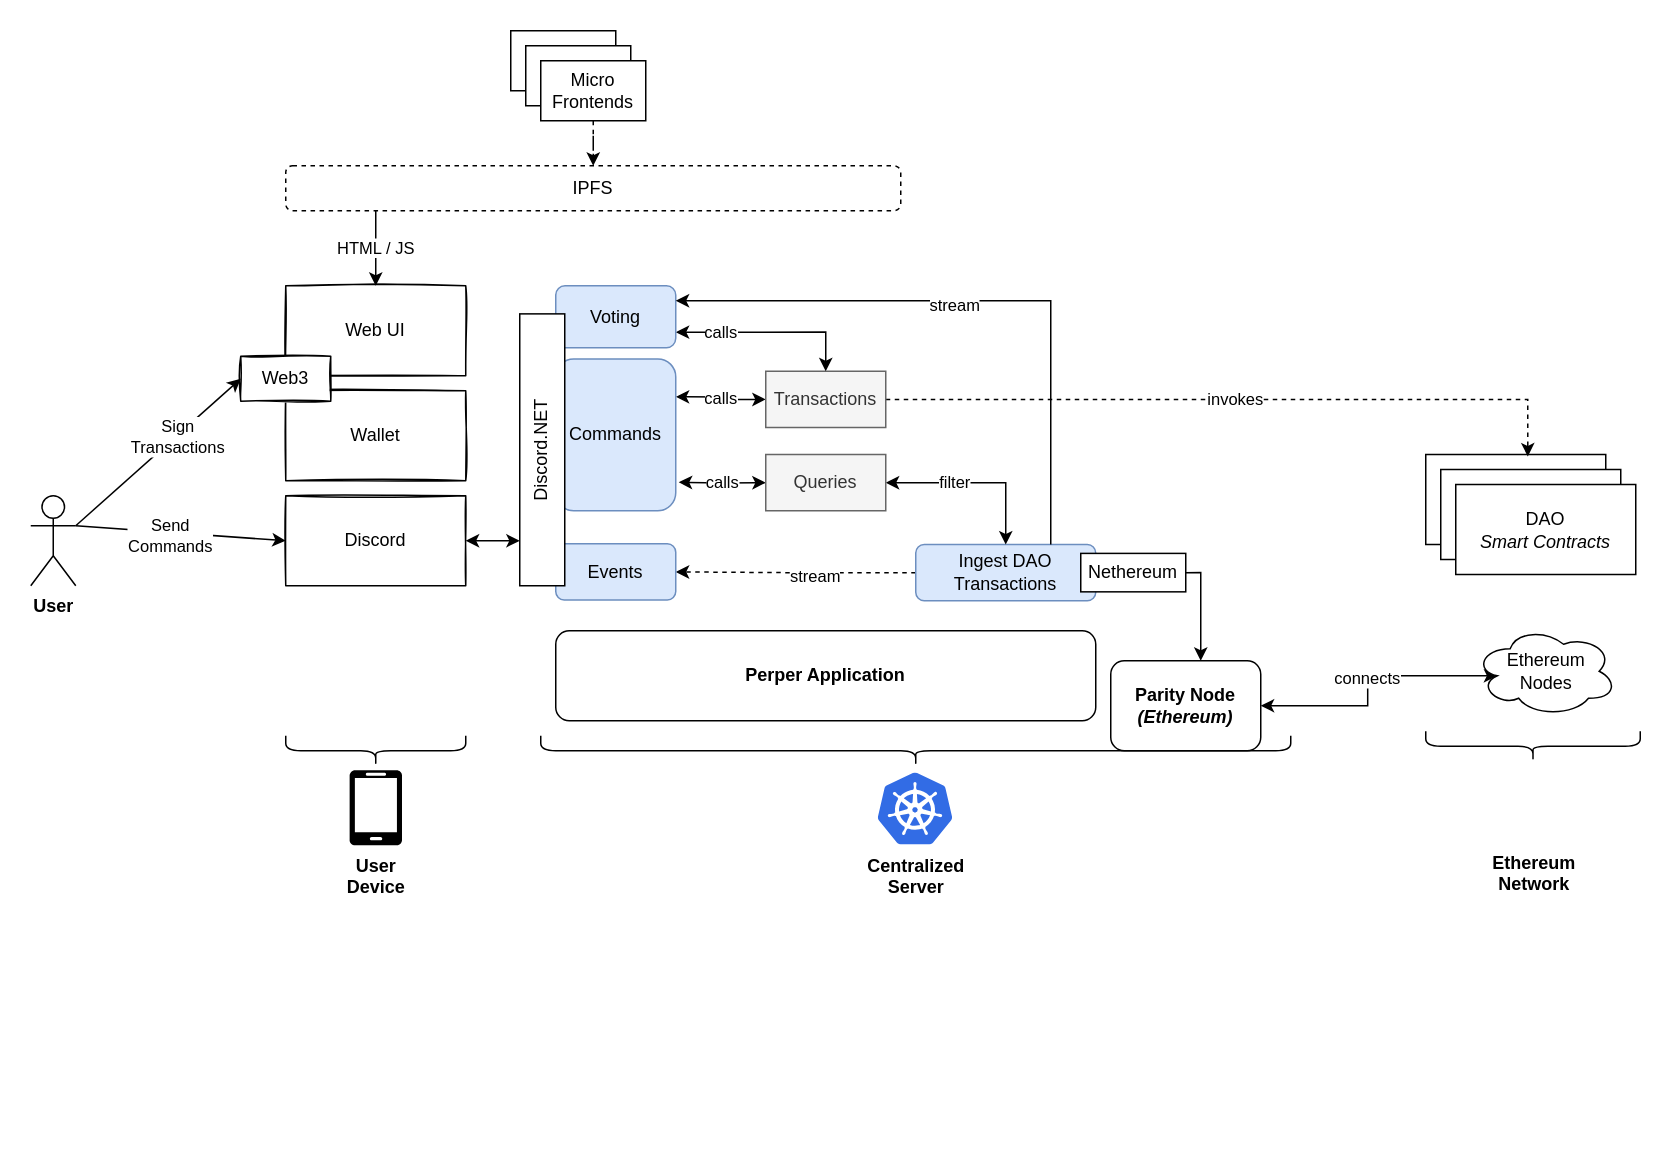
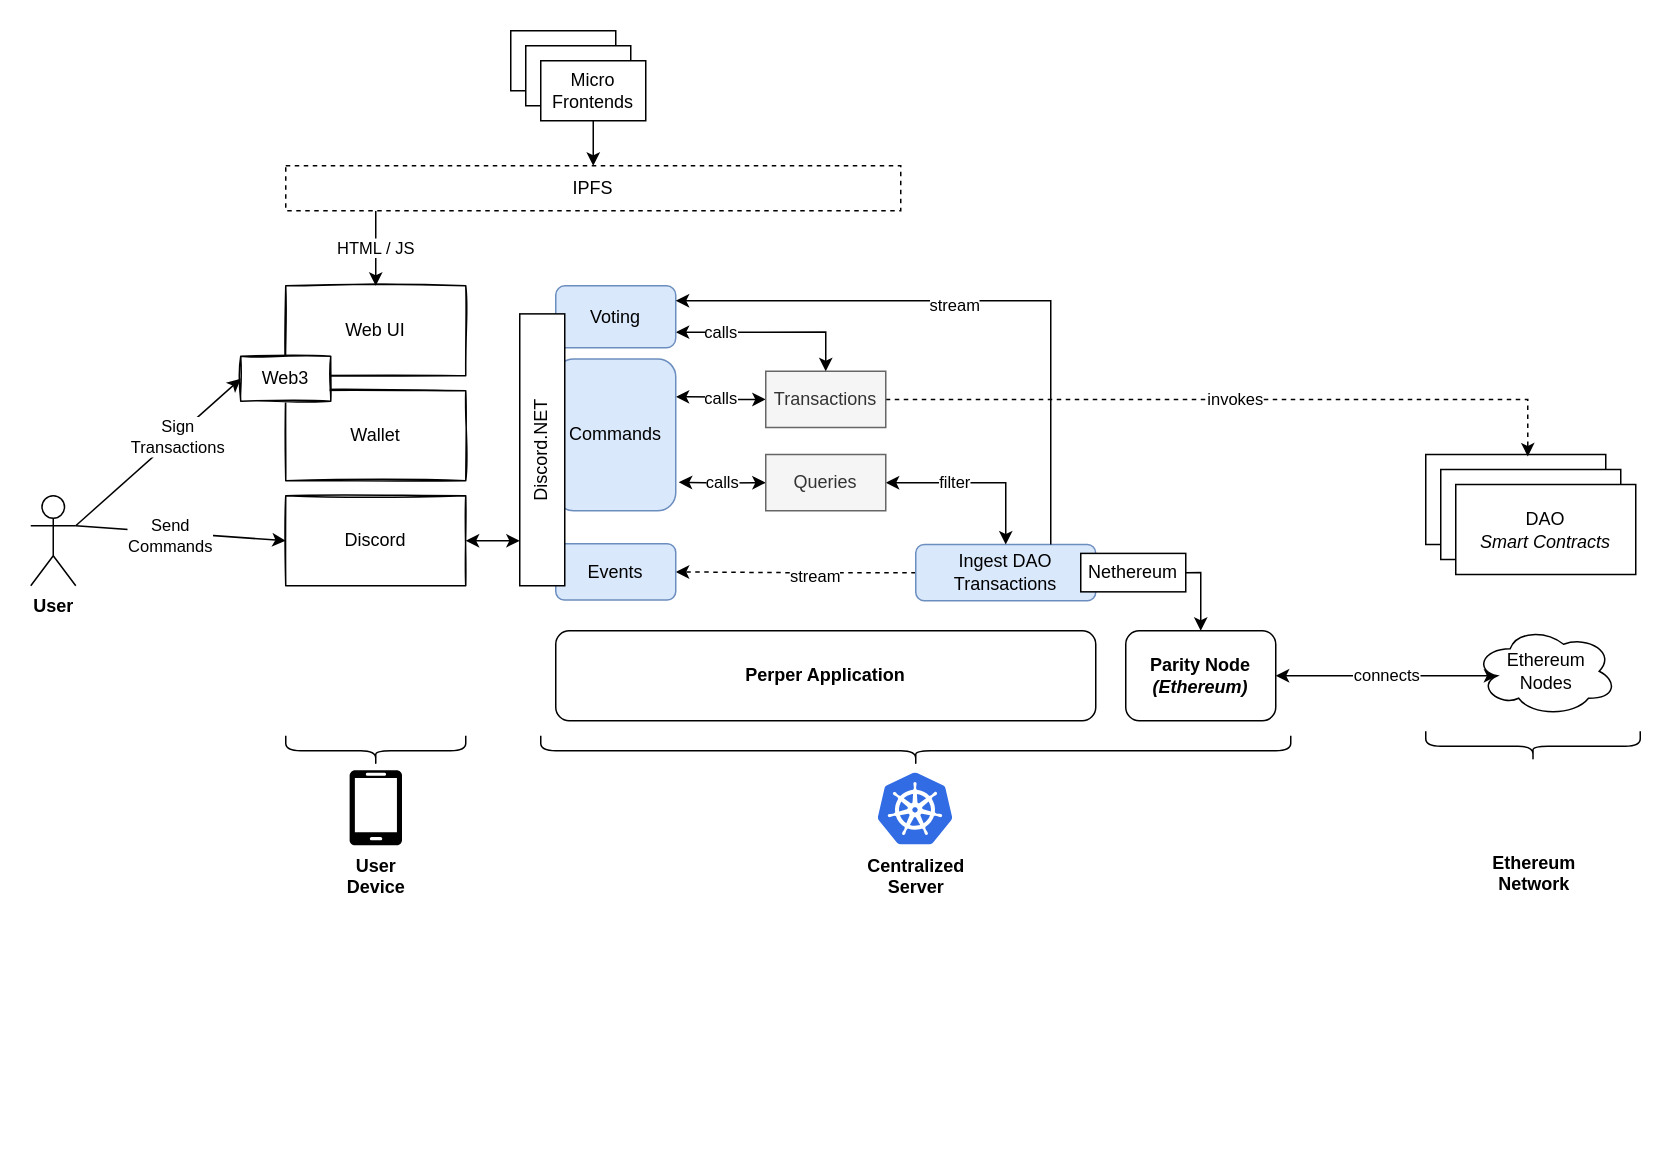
- <mxCell id="37" value="" style="edgeStyle=orthogonalEdgeStyle;rounded=0;orthogonalLoop=1;jettySize=auto;html=1;startArrow=none;startFill=0;dashed=1;" parent="1" source="38" target="34" edge="1"><mxGeometry relative="1" as="geometry" /></mxCell>
+ <mxCell id="37" value="" style="edgeStyle=orthogonalEdgeStyle;rounded=0;orthogonalLoop=1;jettySize=auto;html=1;startArrow=none;startFill=0;" parent="1" source="38" target="34" edge="1"><mxGeometry relative="1" as="geometry" /></mxCell>
- <mxCell id="34" value="IPFS" style="rounded=1;whiteSpace=wrap;html=1;sketch=0;fillColor=#FFFFFF;dashed=1;" parent="1" vertex="1"><mxGeometry x="190" y="110" width="410" height="30" as="geometry" /></mxCell>
+ <mxCell id="34" value="IPFS" style="whiteSpace=wrap;html=1;sketch=0;fillColor=#FFFFFF;dashed=1;rounded=0;" parent="1" vertex="1"><mxGeometry x="190" y="110" width="410" height="30" as="geometry" /></mxCell>
- <mxCell id="3" value="Parity Node&lt;br&gt;&lt;i&gt;(Ethereum)&lt;/i&gt;" style="rounded=1;whiteSpace=wrap;html=1;fontStyle=1" parent="1" vertex="1"><mxGeometry x="740" y="440" width="100" height="60" as="geometry" /></mxCell>
+ <mxCell id="3" value="Parity Node&lt;br&gt;&lt;i&gt;(Ethereum)&lt;/i&gt;" style="rounded=1;whiteSpace=wrap;html=1;fontStyle=1" parent="1" vertex="1"><mxGeometry x="750" y="420" width="100" height="60" as="geometry" /></mxCell>
